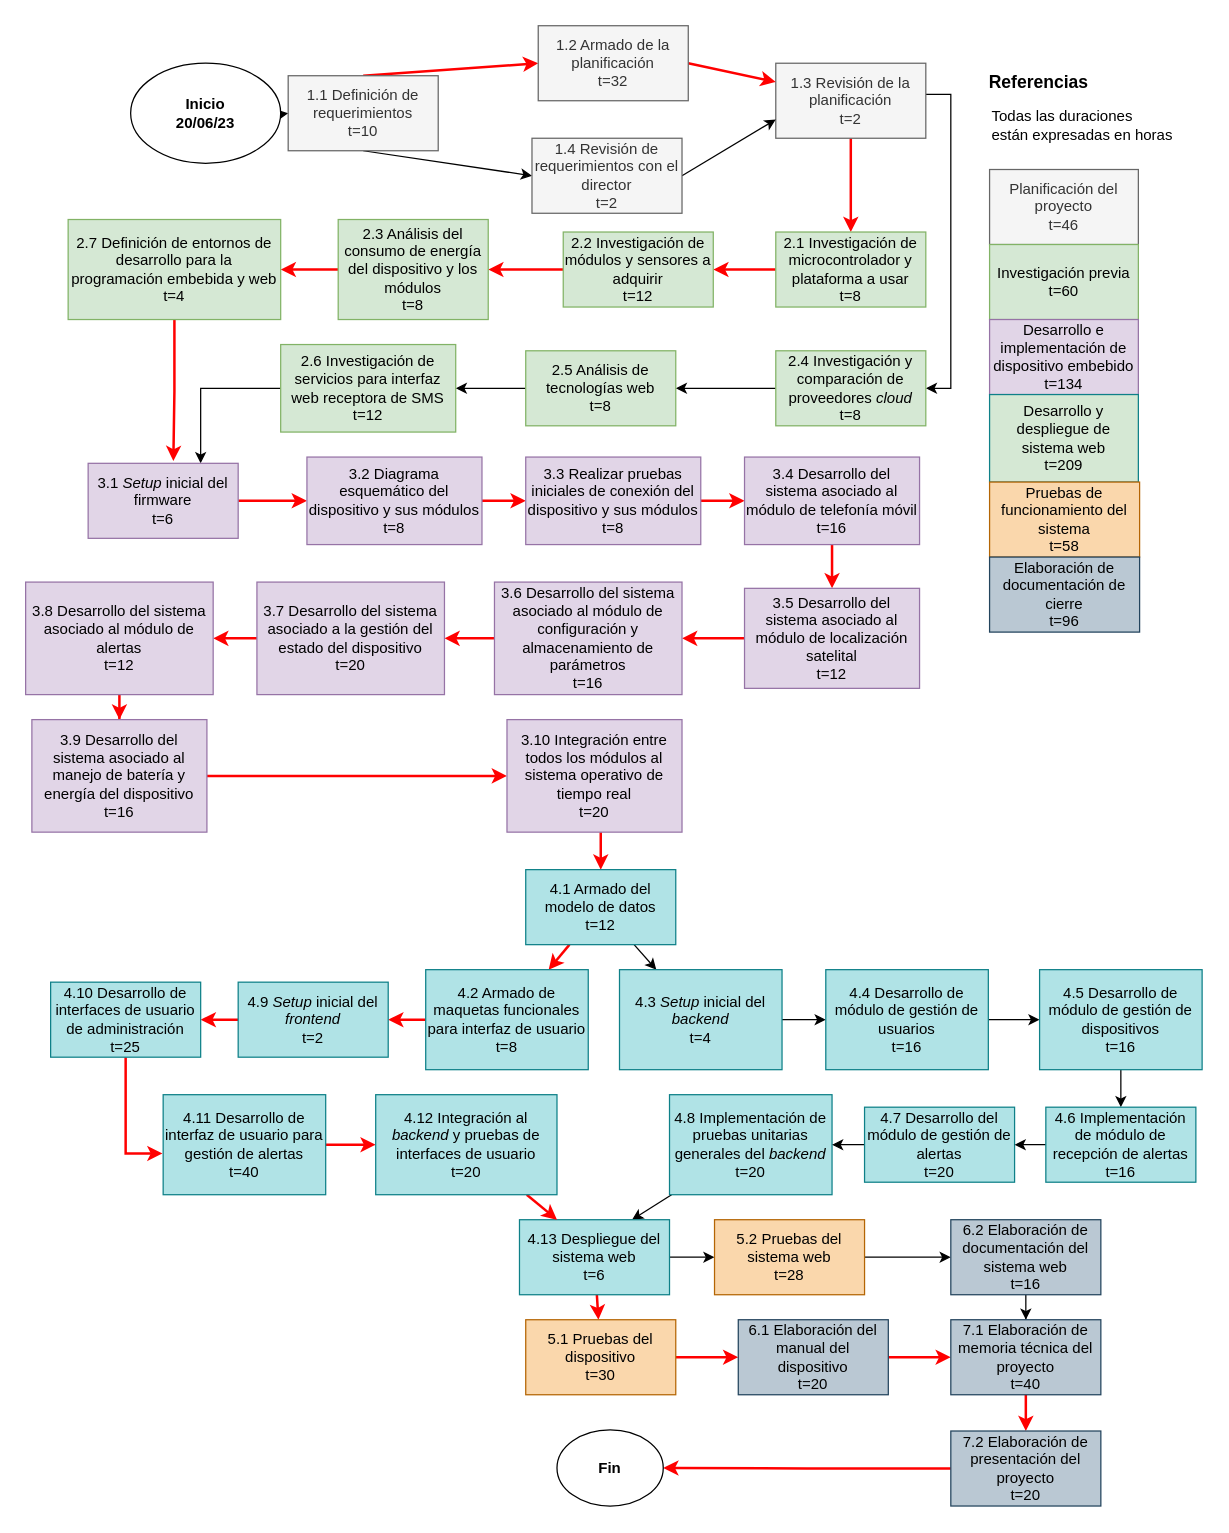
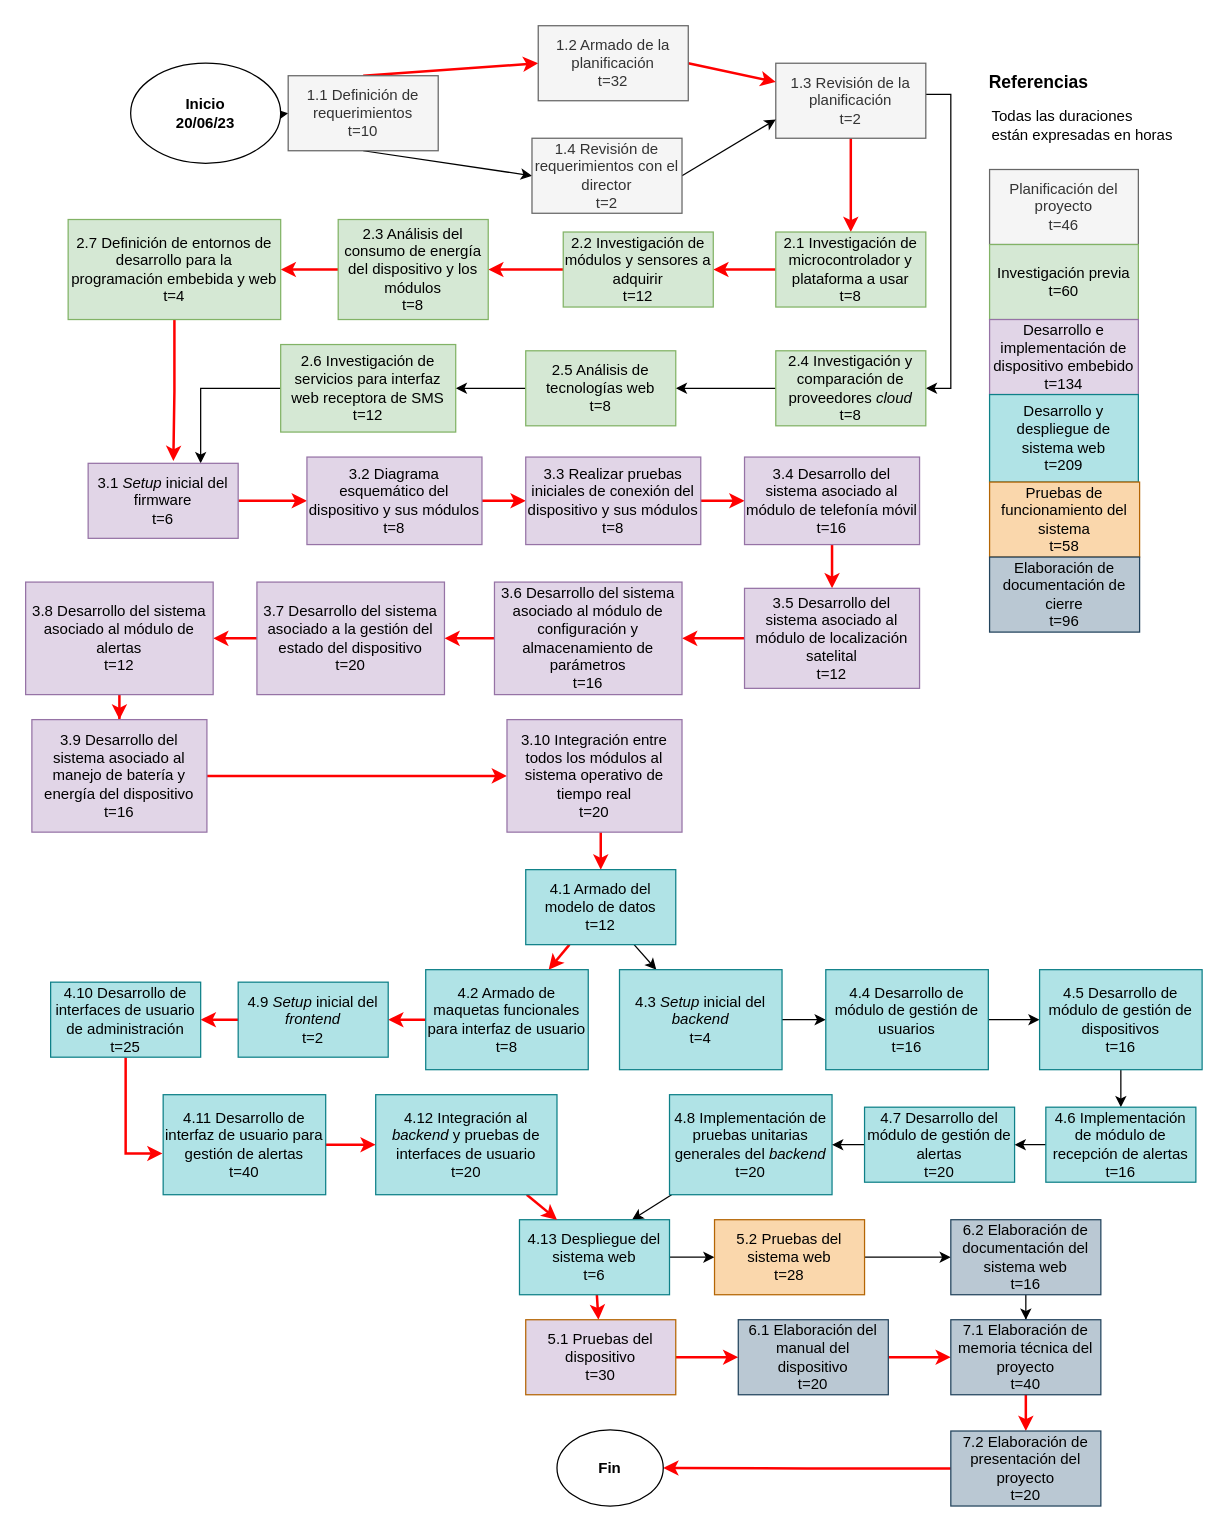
- <mxCell id="92" value="&lt;div&gt;Desarrollo y despliegue de sistema web&lt;/div&gt;&lt;div&gt;t=209&lt;br&gt;&lt;/div&gt;" style="rounded=0;whiteSpace=wrap;html=1;fillColor=#d5e8d4;strokeColor=#0e8088;" vertex="1" parent="1"><mxGeometry x="791" y="315" width="119" height="70" as="geometry" /></mxCell>
+ <mxCell id="92" value="&lt;div&gt;Desarrollo y despliegue de sistema web&lt;/div&gt;&lt;div&gt;t=209&lt;br&gt;&lt;/div&gt;" style="rounded=0;whiteSpace=wrap;html=1;fillColor=#b0e3e6;strokeColor=#0e8088;" vertex="1" parent="1"><mxGeometry x="791" y="315" width="119" height="70" as="geometry" /></mxCell>
- <mxCell id="77" value="&lt;div&gt;5.1 Pruebas del dispositivo&lt;/div&gt;&lt;div&gt;t=30&lt;br&gt;&lt;/div&gt;" style="rounded=0;whiteSpace=wrap;html=1;fillColor=#fad7ac;strokeColor=#b46504;" vertex="1" parent="1"><mxGeometry x="420" y="1055" width="120" height="60" as="geometry" /></mxCell>
+ <mxCell id="77" value="&lt;div&gt;5.1 Pruebas del dispositivo&lt;/div&gt;&lt;div&gt;t=30&lt;br&gt;&lt;/div&gt;" style="rounded=0;whiteSpace=wrap;html=1;fillColor=#e1d5e7;strokeColor=#b46504;" vertex="1" parent="1"><mxGeometry x="420" y="1055" width="120" height="60" as="geometry" /></mxCell>
